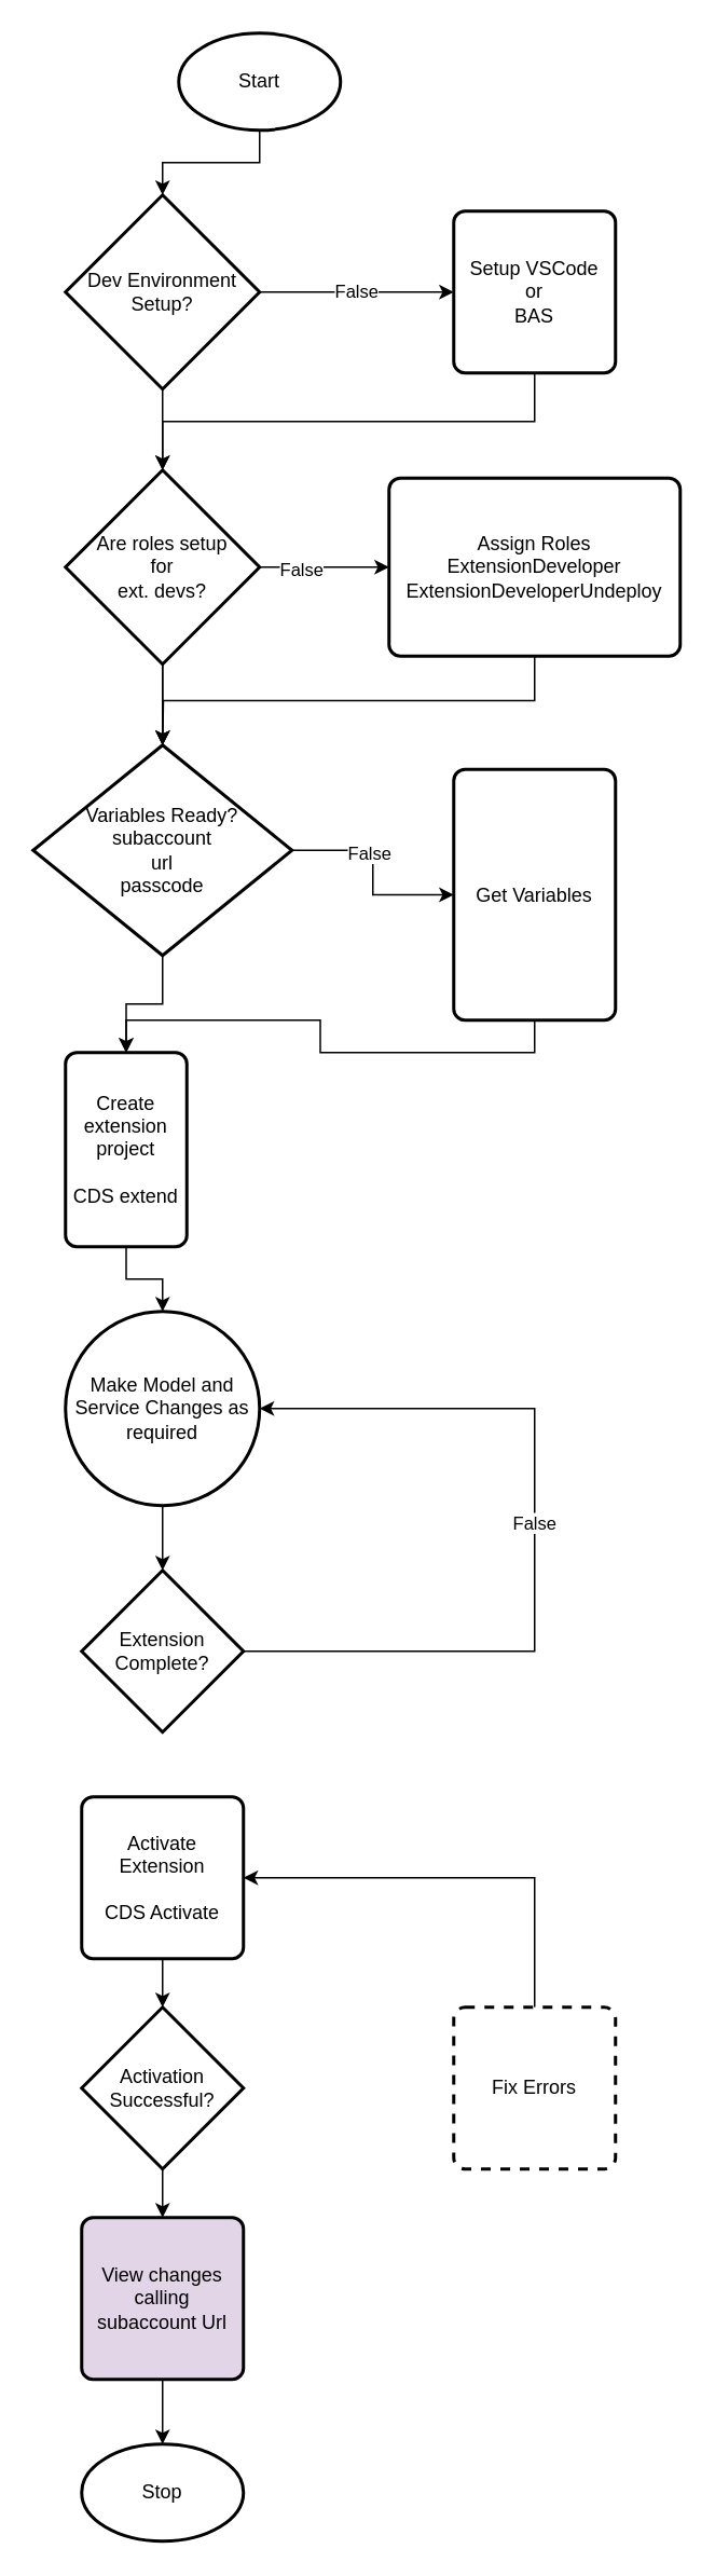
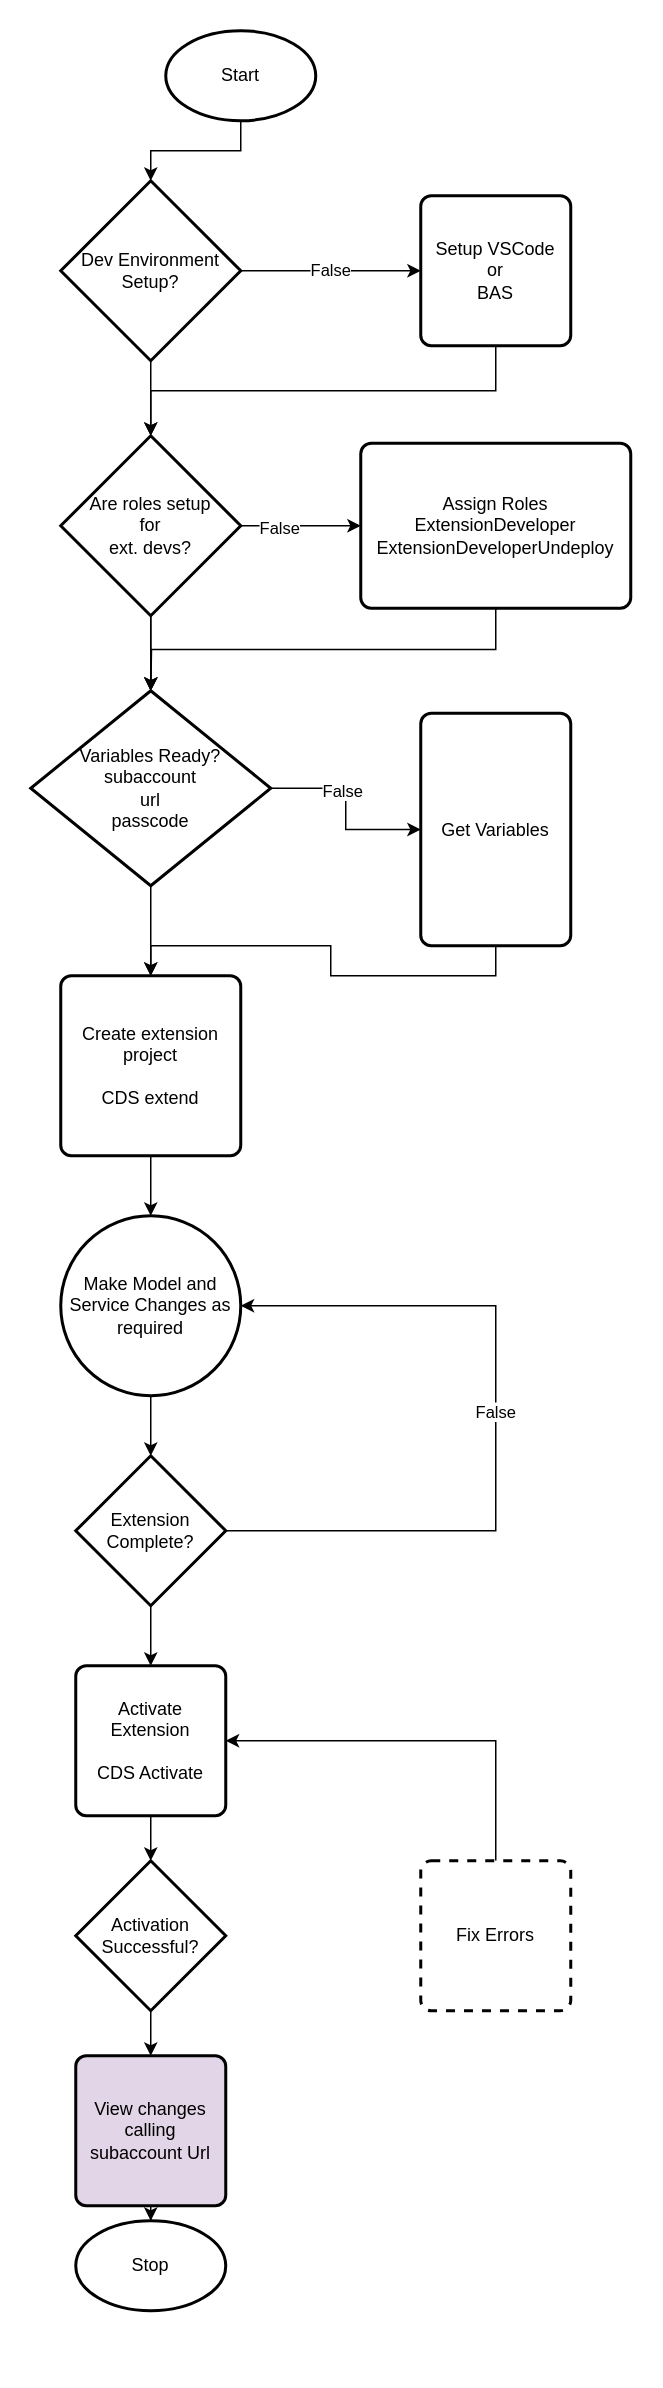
- <mxCell id="17" value="&lt;span&gt;Create extension project&lt;/span&gt;&lt;br&gt;&lt;br&gt;&lt;span&gt;CDS extend&lt;/span&gt;" style="rounded=1;whiteSpace=wrap;html=1;absoluteArcSize=1;arcSize=14;strokeWidth=2;" vertex="1" parent="1"><mxGeometry x="40" y="650" width="75" height="120" as="geometry" /></mxCell>
+ <mxCell id="17" value="&lt;span&gt;Create extension project&lt;/span&gt;&lt;br&gt;&lt;br&gt;&lt;span&gt;CDS extend&lt;/span&gt;" style="rounded=1;whiteSpace=wrap;html=1;absoluteArcSize=1;arcSize=14;strokeWidth=2;" vertex="1" parent="1"><mxGeometry x="40" y="650" width="120" height="120" as="geometry" /></mxCell>
+ <mxCell id="28" style="edgeStyle=orthogonalEdgeStyle;rounded=0;orthogonalLoop=1;jettySize=auto;html=1;exitX=0.5;exitY=1;exitDx=0;exitDy=0;exitPerimeter=0;entryX=0.5;entryY=0;entryDx=0;entryDy=0;" edge="1" parent="1" source="29" target="31"><mxGeometry relative="1" as="geometry" /></mxCell>
- <mxCell id="34" value="Stop" style="strokeWidth=2;html=1;shape=mxgraph.flowchart.start_1;whiteSpace=wrap;" vertex="1" parent="1"><mxGeometry x="50" y="1510" width="100" height="60" as="geometry" /></mxCell>
+ <mxCell id="34" value="Stop" style="strokeWidth=2;html=1;shape=mxgraph.flowchart.start_1;whiteSpace=wrap;" vertex="1" parent="1"><mxGeometry x="50" y="1480" width="100" height="60" as="geometry" /></mxCell>
